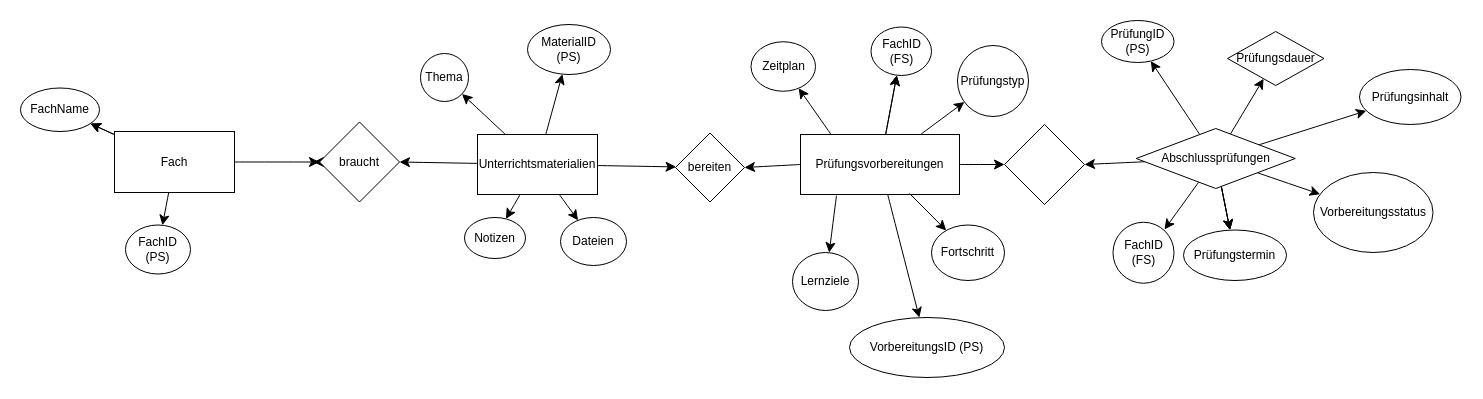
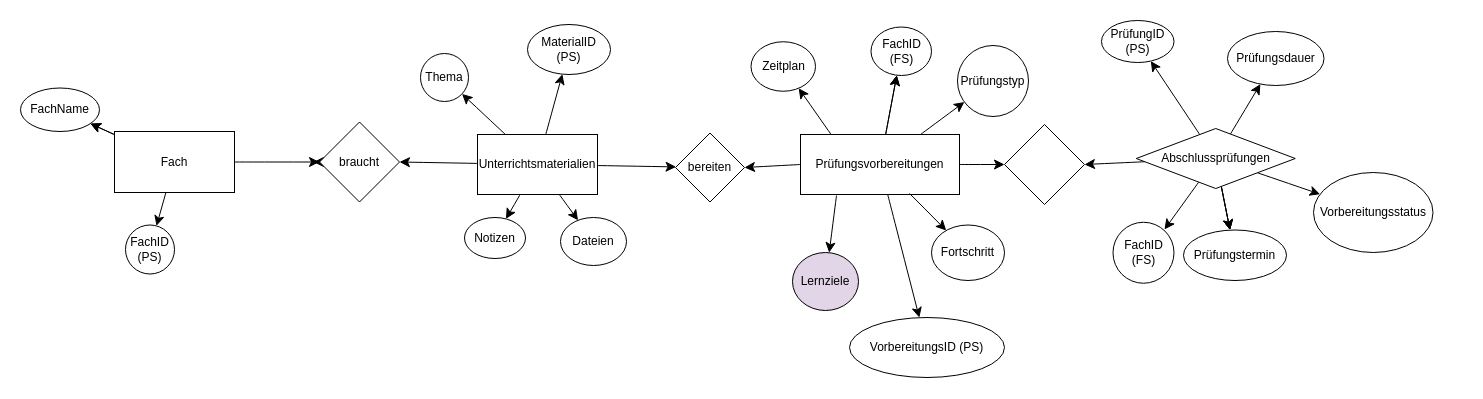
- <mxCell id="49" value="Prüfungsdauer" style="rhombus;whiteSpace=wrap;html=1;" vertex="1" parent="1"><mxGeometry x="1227" y="31" width="96.5" height="54" as="geometry" /></mxCell>
+ <mxCell id="49" value="Prüfungsdauer" style="ellipse;whiteSpace=wrap;html=1;" vertex="1" parent="1"><mxGeometry x="1227" y="31" width="96.5" height="54" as="geometry" /></mxCell>
- <mxCell id="50" value="Prüfungsinhalt" style="ellipse;whiteSpace=wrap;html=1;" vertex="1" parent="1"><mxGeometry x="1359" y="69" width="101.5" height="55" as="geometry" /></mxCell>
- <mxCell id="27" value="" style="edgeStyle=none;curved=1;rounded=0;orthogonalLoop=1;jettySize=auto;html=1;fontSize=12;startSize=8;endSize=8;" edge="1" parent="1" source="31" target="50"><mxGeometry relative="1" as="geometry" /></mxCell>
- <mxCell id="46" value="FachID (PS)" style="ellipse;whiteSpace=wrap;html=1;" vertex="1" parent="1"><mxGeometry x="125" y="224.5" width="65" height="49" as="geometry" /></mxCell>
+ <mxCell id="46" value="FachID (PS)" style="ellipse;whiteSpace=wrap;html=1;" vertex="1" parent="1"><mxGeometry x="125" y="224.5" width="49" height="49" as="geometry" /></mxCell>
- <mxCell id="44" value="Lernziele" style="ellipse;whiteSpace=wrap;html=1;" vertex="1" parent="1"><mxGeometry x="792" y="252" width="66" height="58" as="geometry" /></mxCell>
+ <mxCell id="44" value="Lernziele" style="ellipse;whiteSpace=wrap;html=1;fillColor=#e1d5e7;" vertex="1" parent="1"><mxGeometry x="792" y="252" width="66" height="58" as="geometry" /></mxCell>
